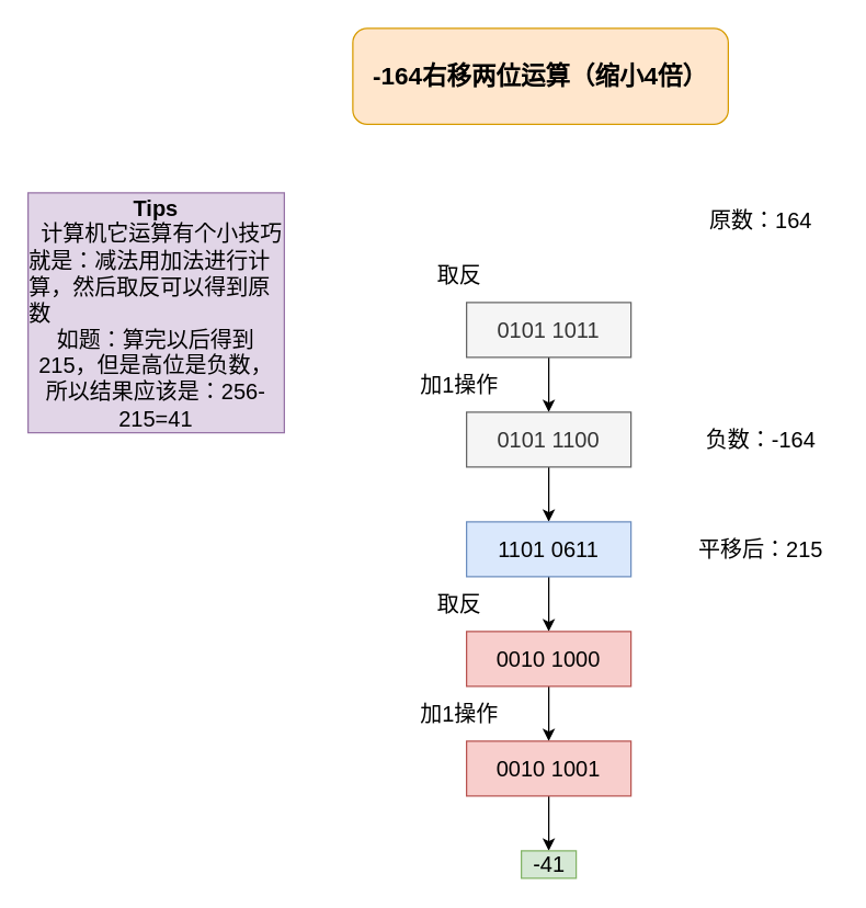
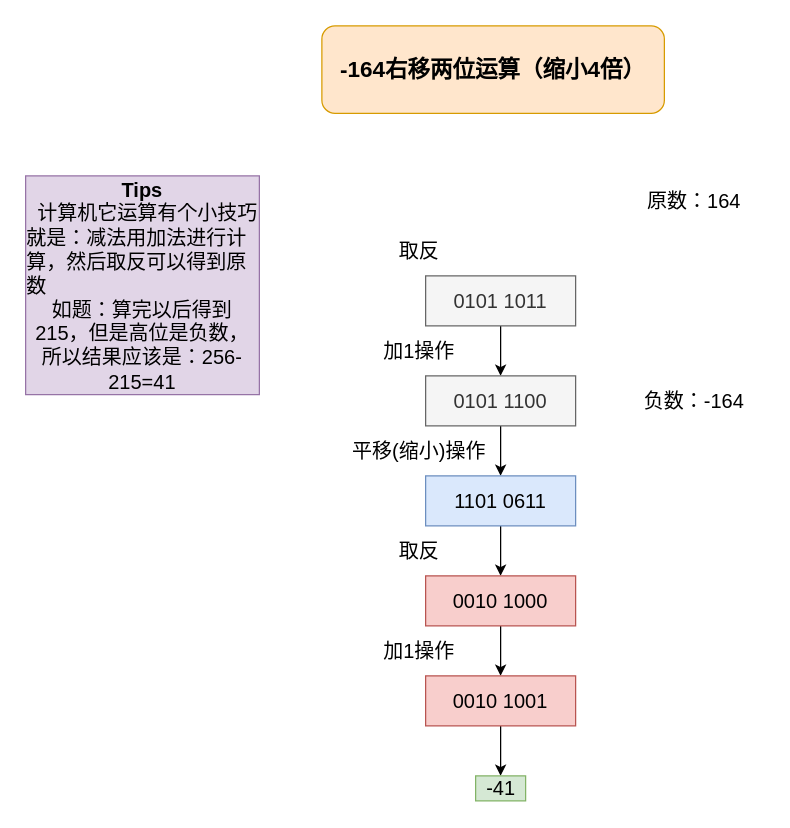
+ <mxCell id="13" value="平移(缩小)操作" style="text;html=1;strokeColor=none;fillColor=none;align=center;verticalAlign=middle;whiteSpace=wrap;rounded=0;fontSize=16;" vertex="1" parent="1"><mxGeometry x="280" y="350" width="110" height="20" as="geometry" /></mxCell>
- <mxCell id="14" value="平移后：215" style="text;html=1;strokeColor=none;fillColor=none;align=center;verticalAlign=middle;whiteSpace=wrap;rounded=0;fontSize=16;" vertex="1" parent="1"><mxGeometry x="500" y="390" width="110" height="20" as="geometry" /></mxCell>
